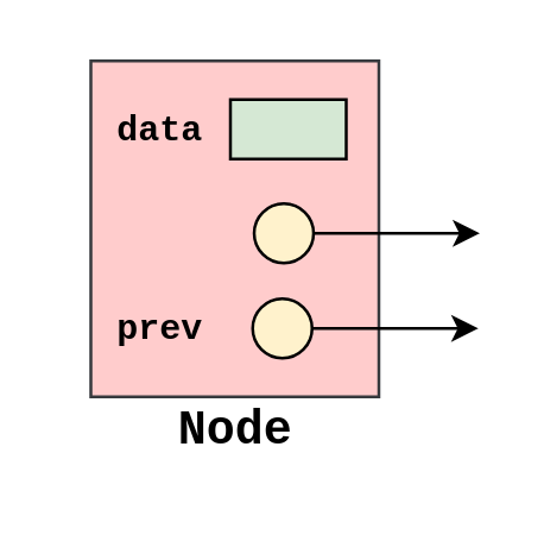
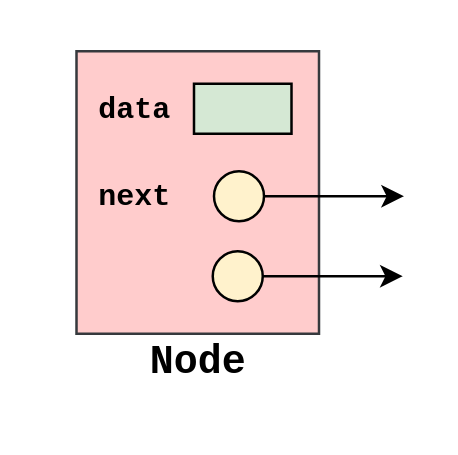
+ <mxCell id="9" value="&lt;font face=&quot;Courier New&quot;&gt;&lt;b style=&quot;&quot;&gt;next&lt;/b&gt;&lt;/font&gt;" style="text;html=1;align=right;verticalAlign=middle;whiteSpace=wrap;rounded=0;" parent="2" vertex="1"><mxGeometry x="10" y="48" width="40" height="20" as="geometry" /></mxCell>
- <mxCell id="12" value="&lt;font face=&quot;Courier New&quot;&gt;&lt;b style=&quot;&quot;&gt;prev&lt;/b&gt;&lt;/font&gt;" style="text;html=1;align=right;verticalAlign=middle;whiteSpace=wrap;rounded=0;" vertex="1" parent="2"><mxGeometry x="9.5" y="80" width="40" height="20" as="geometry" /></mxCell>
